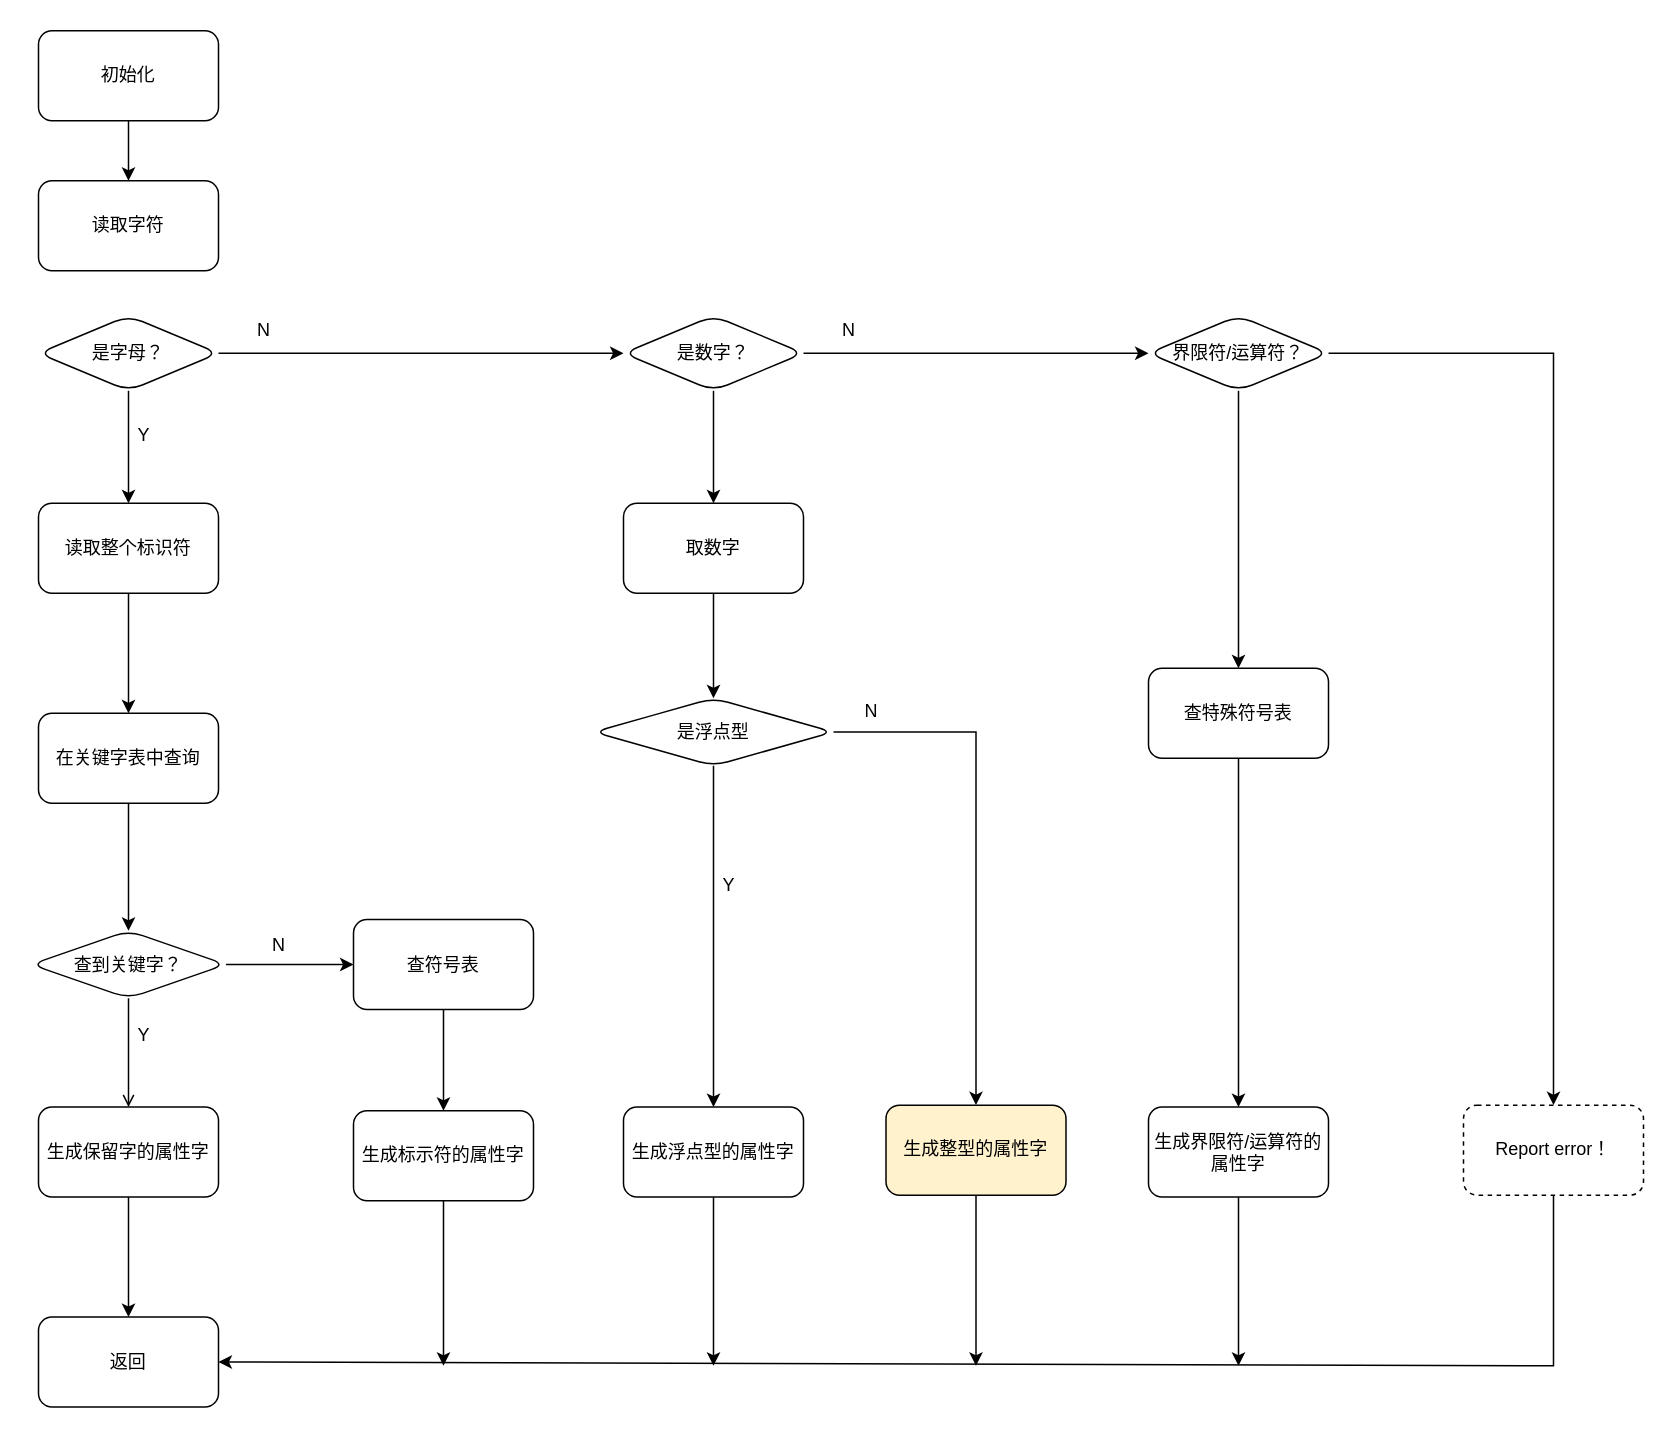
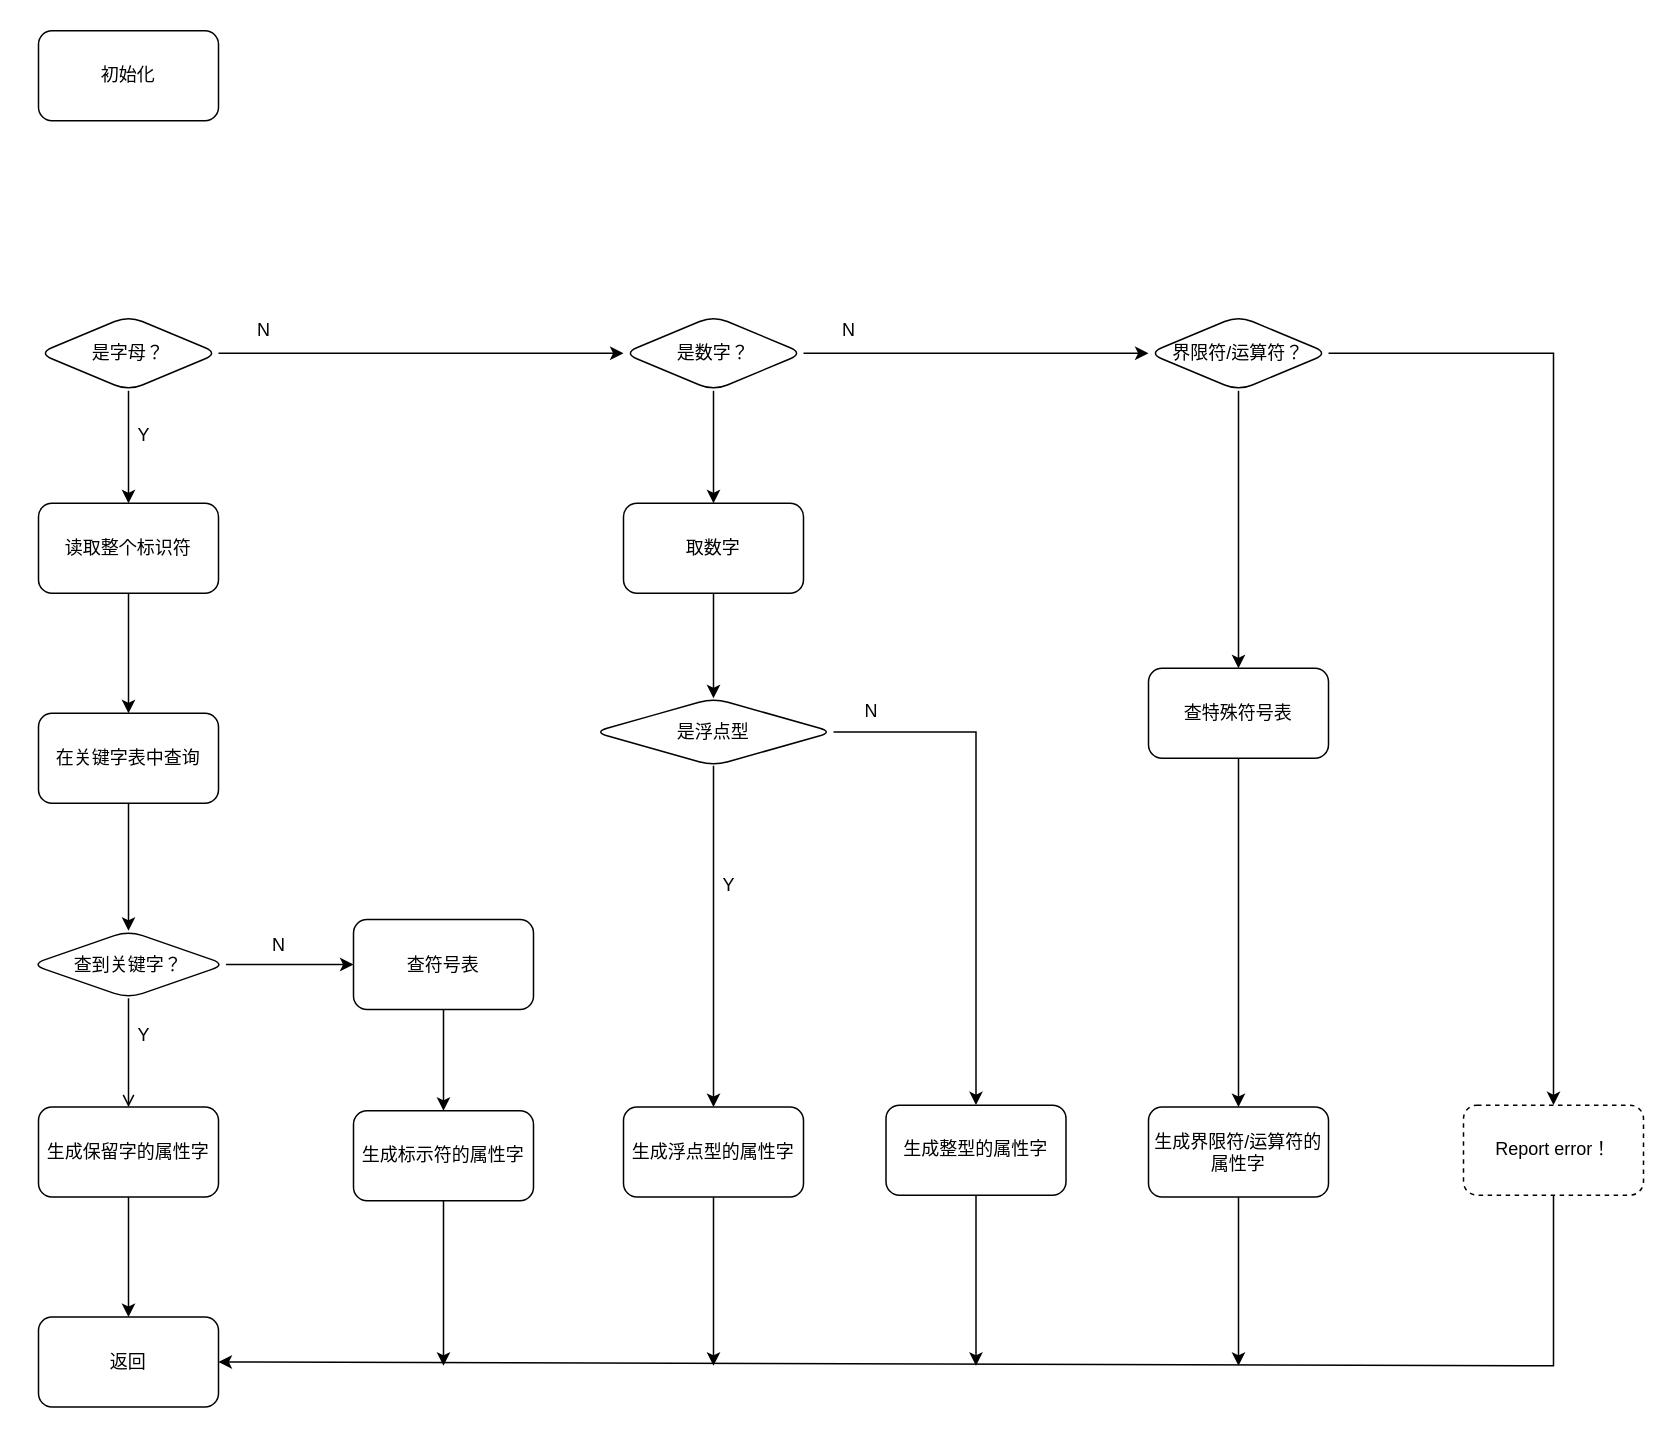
- <mxCell id="2" value="" style="edgeStyle=orthogonalEdgeStyle;rounded=0;orthogonalLoop=1;jettySize=auto;html=1;" edge="1" parent="1" source="3" target="4"><mxGeometry relative="1" as="geometry" /></mxCell>
- <mxCell id="4" value="读取字符" style="rounded=1;whiteSpace=wrap;html=1;" vertex="1" parent="1"><mxGeometry x="25" y="120" width="120" height="60" as="geometry" /></mxCell>
- <mxCell id="38" value="生成整型的属性字" style="whiteSpace=wrap;html=1;rounded=1;fillColor=#fff2cc;" vertex="1" parent="1"><mxGeometry x="590" y="736.25" width="120" height="60" as="geometry" /></mxCell>
+ <mxCell id="38" value="生成整型的属性字" style="whiteSpace=wrap;html=1;rounded=1;" vertex="1" parent="1"><mxGeometry x="590" y="736.25" width="120" height="60" as="geometry" /></mxCell>
